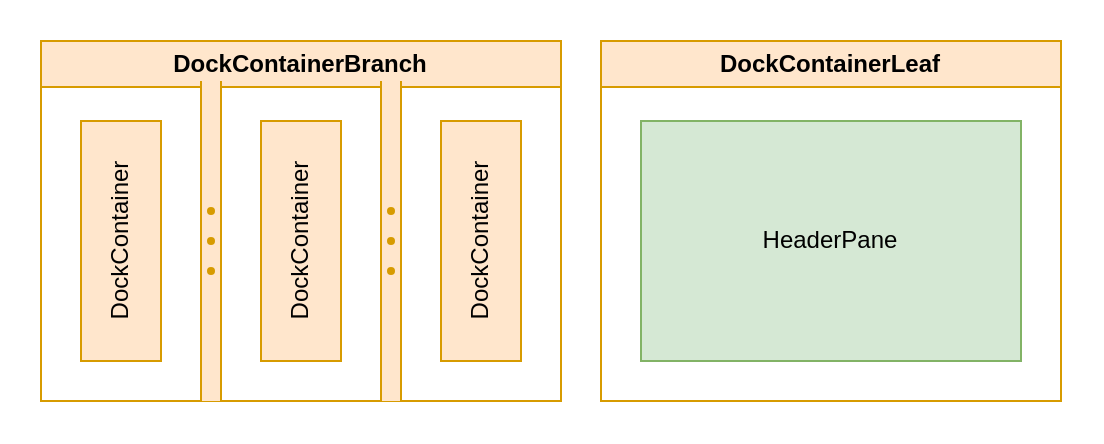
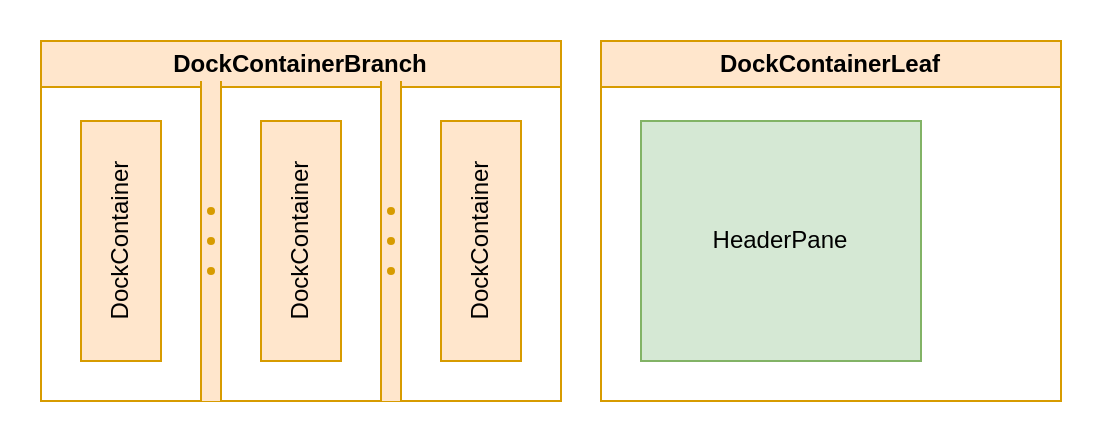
- <mxCell id="11" value="HeaderPane" style="rounded=0;whiteSpace=wrap;html=1;direction=west;horizontal=1;fillColor=#d5e8d4;strokeColor=#82b366;" parent="10" vertex="1"><mxGeometry x="20" y="40" width="190" height="120" as="geometry" /></mxCell>
+ <mxCell id="11" value="HeaderPane" style="rounded=0;whiteSpace=wrap;html=1;direction=west;horizontal=1;fillColor=#d5e8d4;strokeColor=#82b366;" parent="10" vertex="1"><mxGeometry x="20" y="40" width="140" height="120" as="geometry" /></mxCell>
